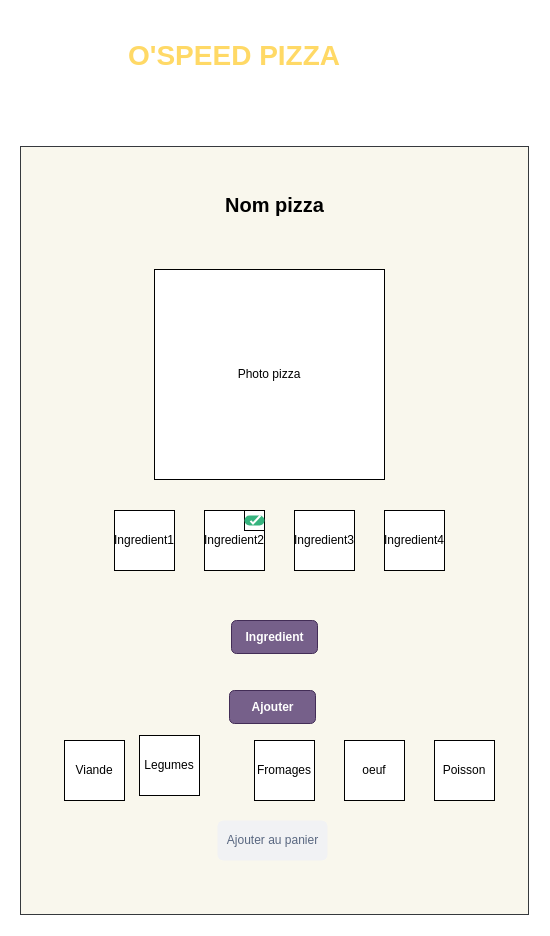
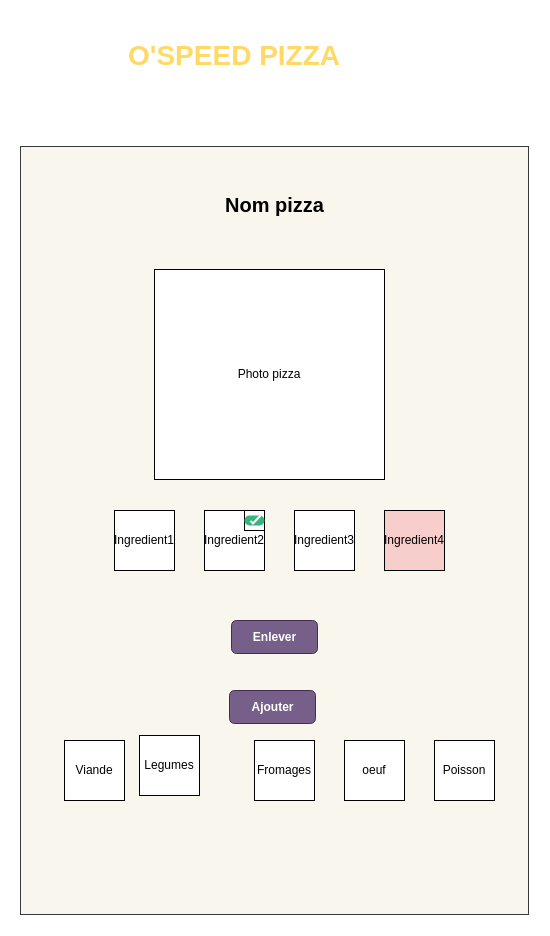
- <mxCell id="10" value="Ingredient4" style="whiteSpace=wrap;html=1;aspect=fixed;" vertex="1" parent="1"><mxGeometry x="384" y="510" width="60" height="60" as="geometry" /></mxCell>
+ <mxCell id="10" value="Ingredient4" style="whiteSpace=wrap;html=1;aspect=fixed;fillColor=#f8cecc;" vertex="1" parent="1"><mxGeometry x="384" y="510" width="60" height="60" as="geometry" /></mxCell>
- <mxCell id="14" value="&lt;b&gt;Ingredient&lt;/b&gt;" style="rounded=1;fillColor=#76608a;strokeColor=#432D57;html=1;fontColor=#ffffff;align=center;verticalAlign=middle;fontStyle=0;fontSize=12" vertex="1" parent="1"><mxGeometry x="231" y="620" width="86" height="33" as="geometry" /></mxCell>
+ <mxCell id="14" value="&lt;b&gt;Enlever&lt;/b&gt;" style="rounded=1;fillColor=#76608a;strokeColor=#432D57;html=1;fontColor=#ffffff;align=center;verticalAlign=middle;fontStyle=0;fontSize=12" vertex="1" parent="1"><mxGeometry x="231" y="620" width="86" height="33" as="geometry" /></mxCell>
- <mxCell id="6" value="Ajouter au panier" style="rounded=1;align=center;fillColor=#F1F2F4;strokeColor=none;html=1;fontColor=#596780;fontSize=12" vertex="1" parent="1"><mxGeometry x="217" y="820" width="110" height="40" as="geometry" /></mxCell>
